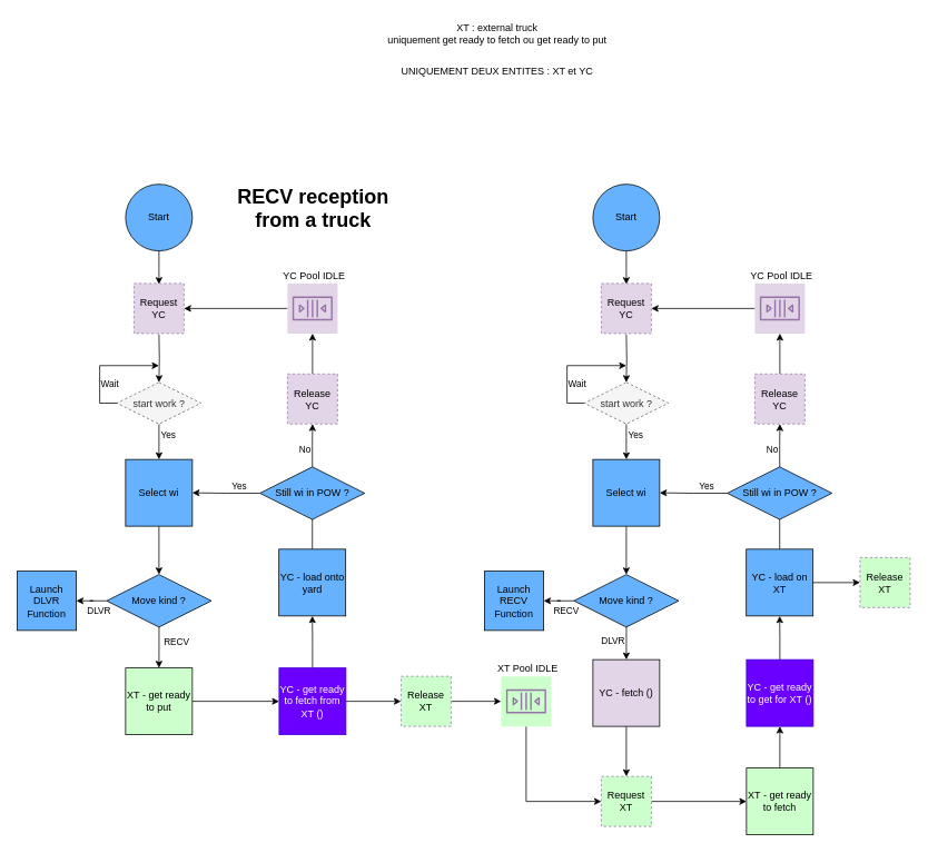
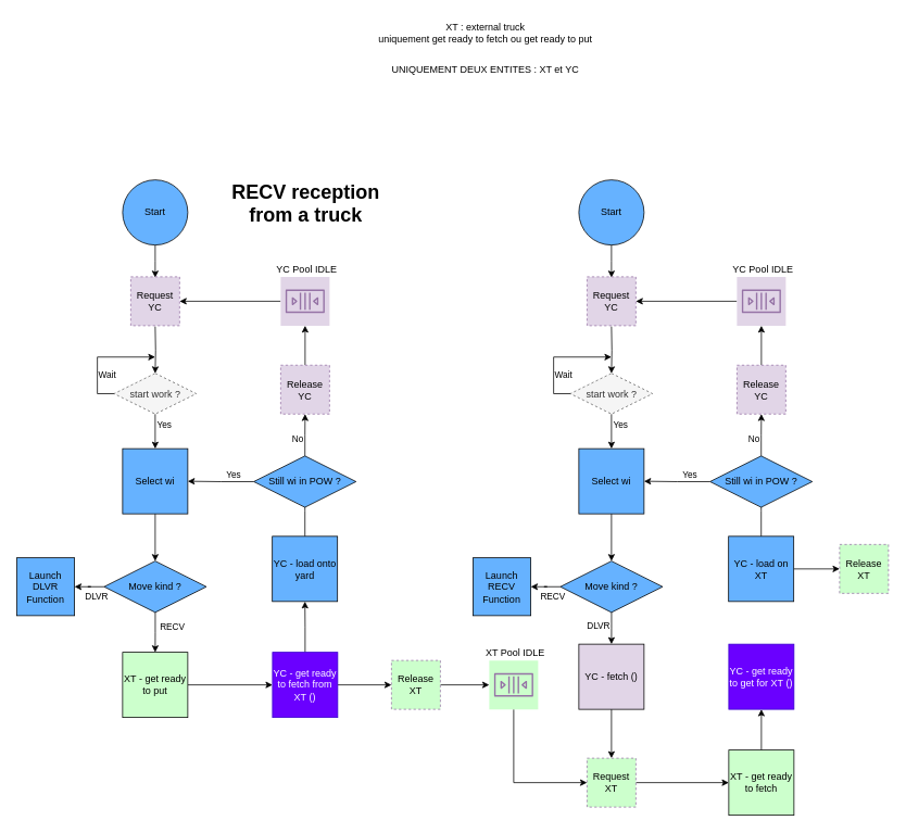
- <mxCell id="54" style="edgeStyle=orthogonalEdgeStyle;rounded=0;orthogonalLoop=1;jettySize=auto;html=1;exitX=0.5;exitY=0;exitDx=0;exitDy=0;" edge="1" parent="1" source="55" target="48"><mxGeometry relative="1" as="geometry" /></mxCell>
